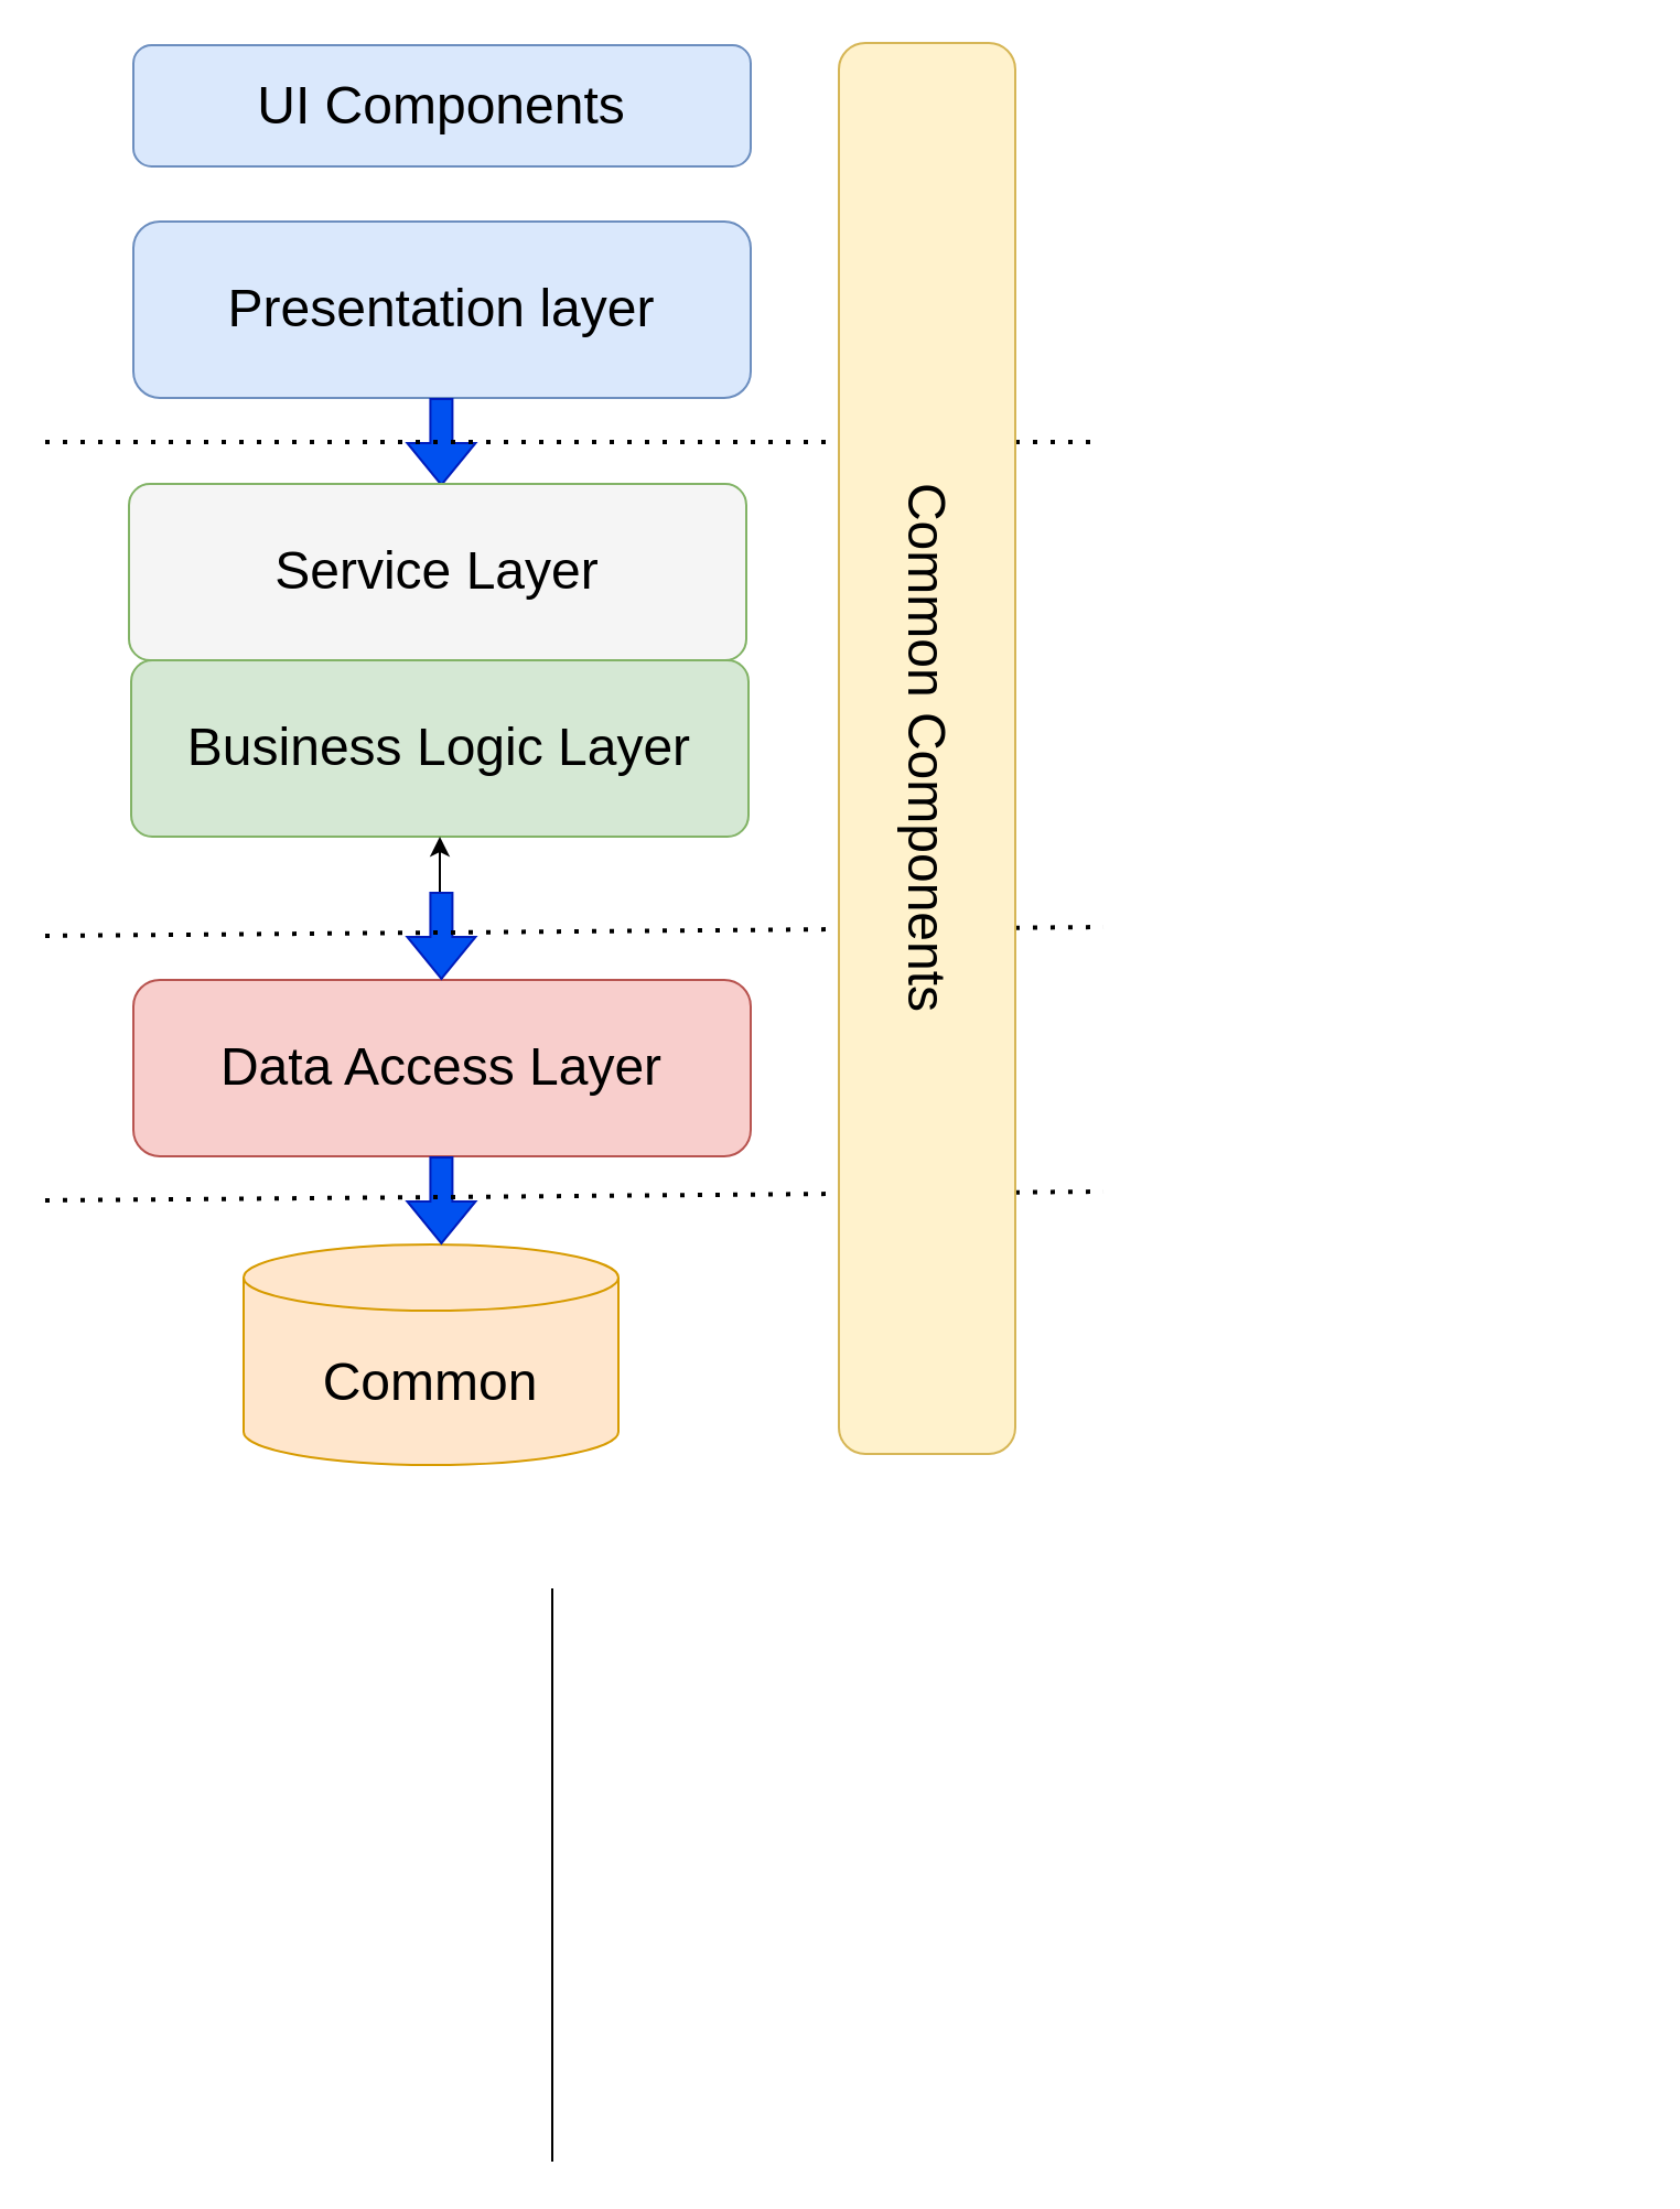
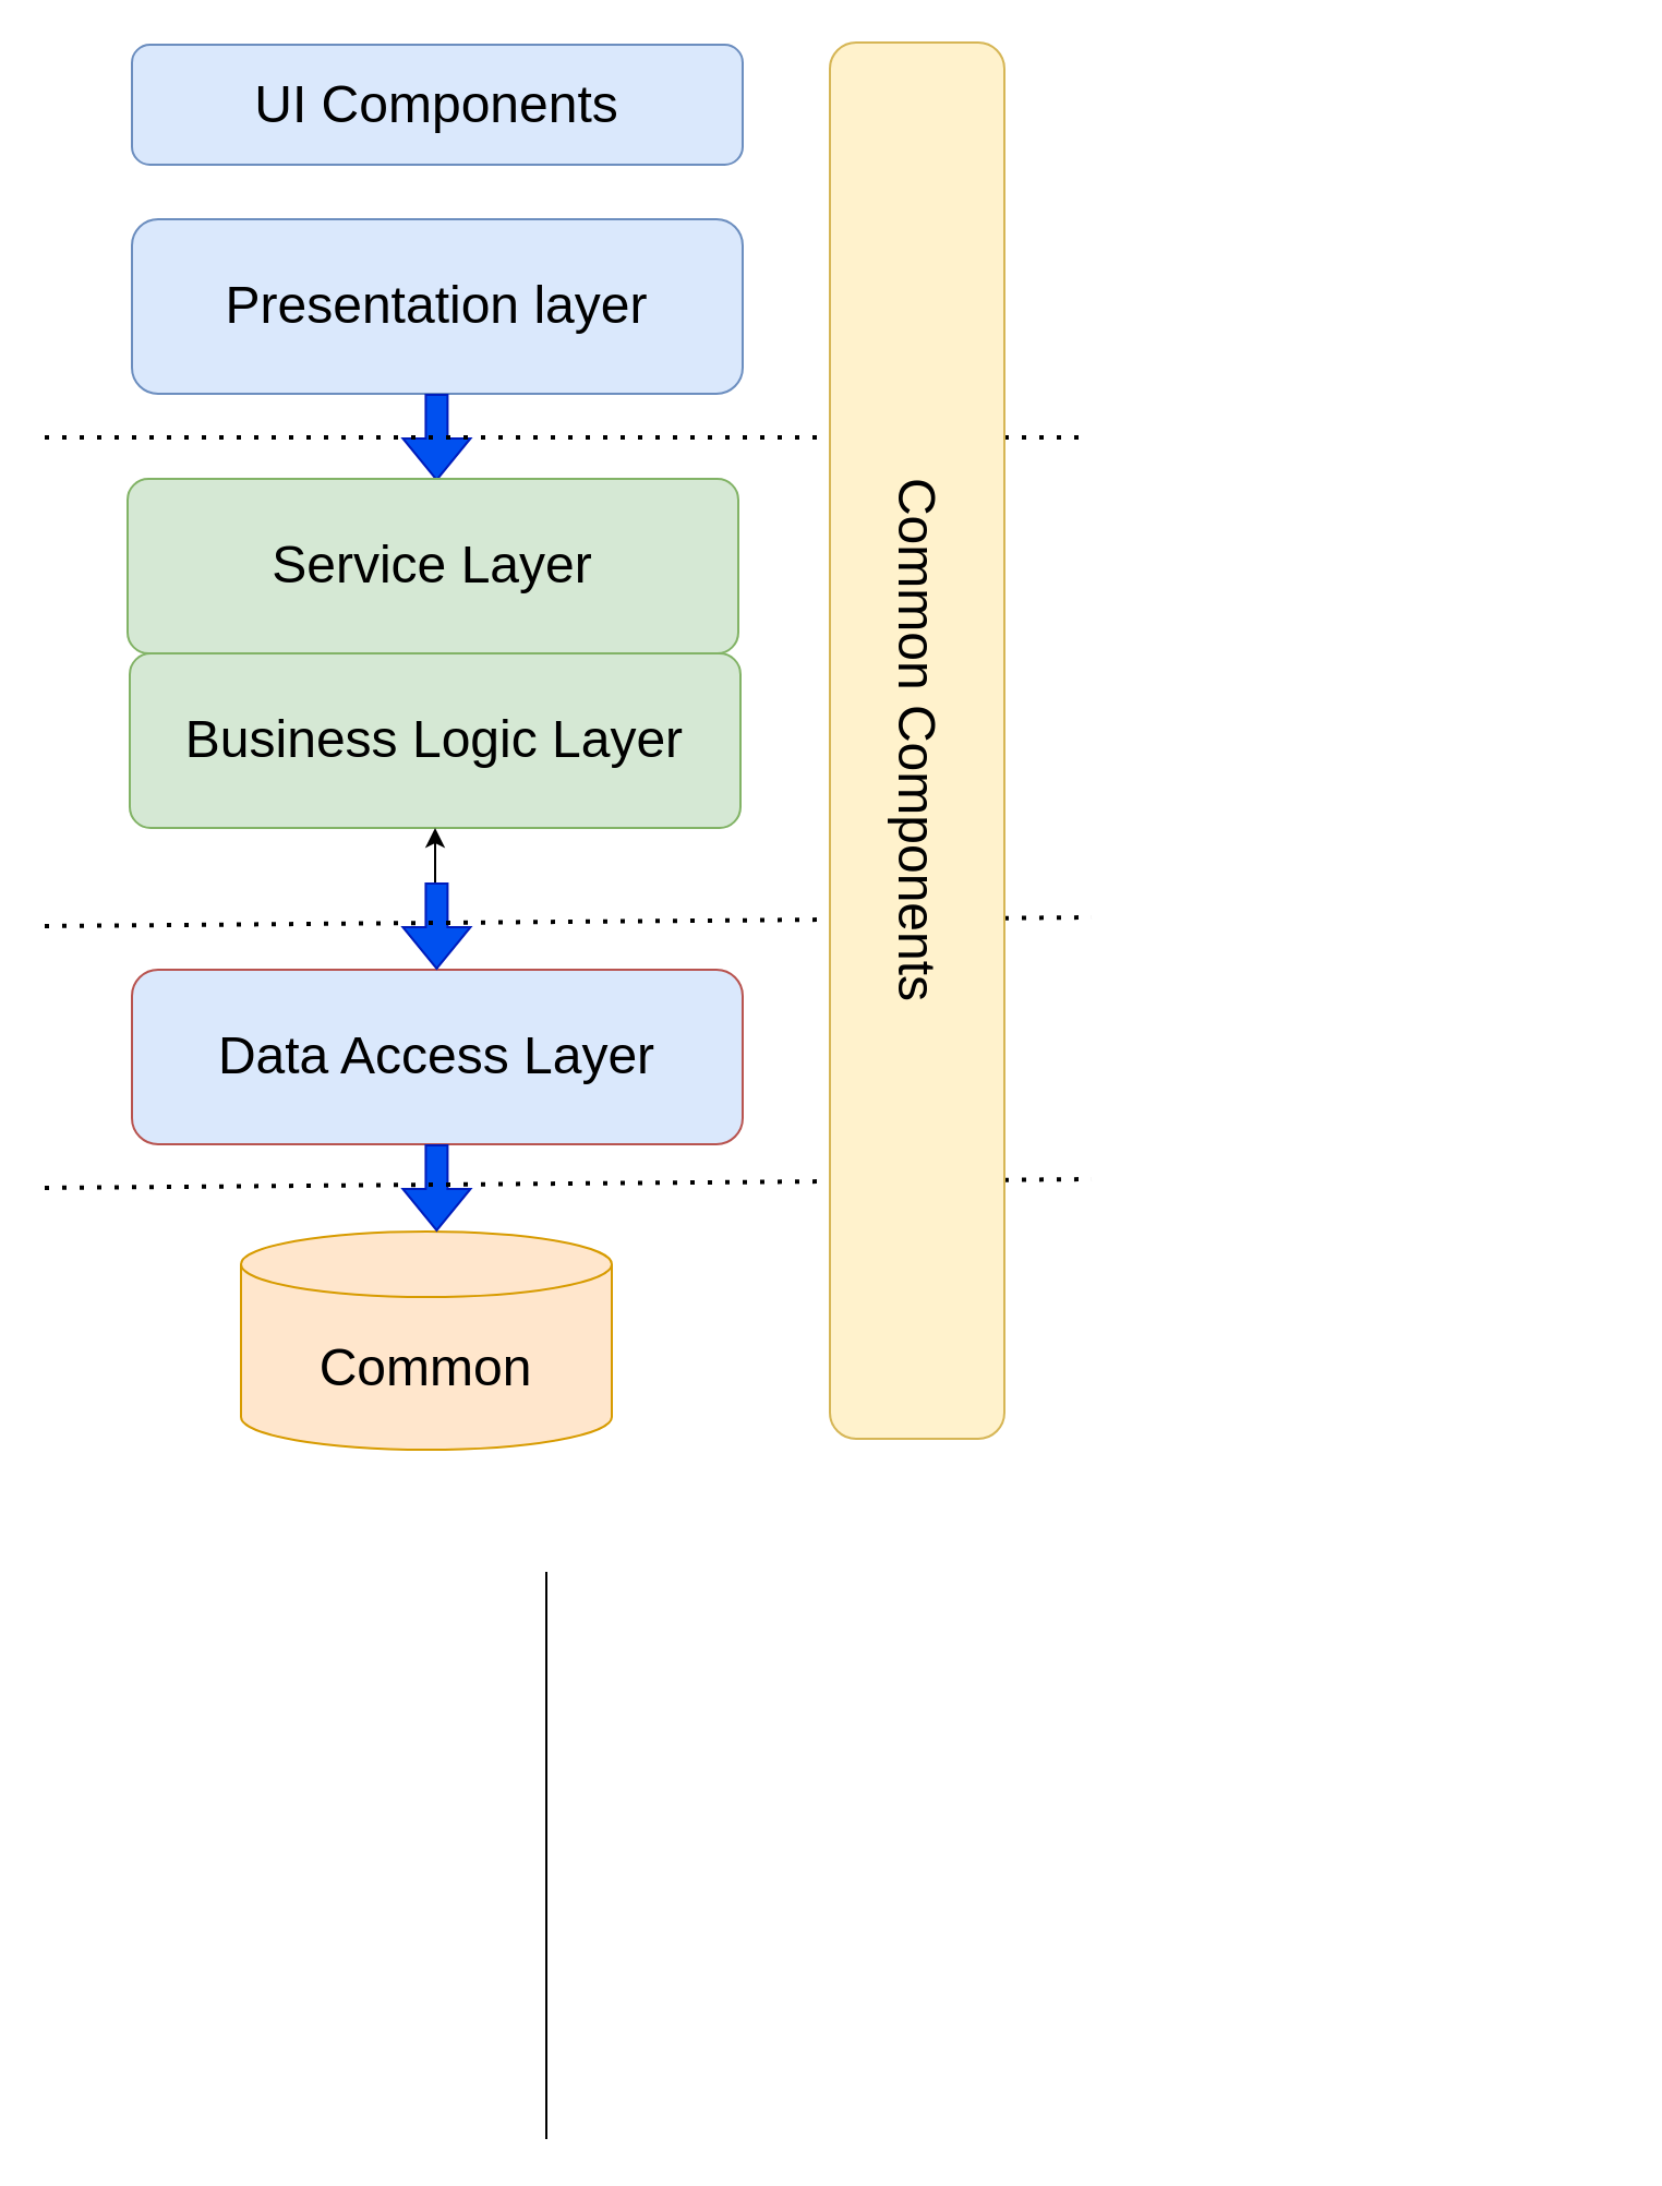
- <mxCell id="15" value="&lt;font style=&quot;font-size: 24px;&quot;&gt;Service Layer&lt;/font&gt;" style="rounded=1;whiteSpace=wrap;html=1;fillColor=#f5f5f5;strokeColor=#82b366;arcSize=12;" vertex="1" parent="1"><mxGeometry x="58" y="219" width="280" height="80" as="geometry" /></mxCell>
+ <mxCell id="15" value="&lt;font style=&quot;font-size: 24px;&quot;&gt;Service Layer&lt;/font&gt;" style="rounded=1;whiteSpace=wrap;html=1;fillColor=#d5e8d4;strokeColor=#82b366;arcSize=12;" vertex="1" parent="1"><mxGeometry x="58" y="219" width="280" height="80" as="geometry" /></mxCell>
- <mxCell id="6" value="&lt;font style=&quot;font-size: 24px;&quot;&gt;Data Access Layer&lt;/font&gt;" style="rounded=1;whiteSpace=wrap;html=1;fillColor=#f8cecc;strokeColor=#b85450;" parent="1" vertex="1"><mxGeometry x="60" y="444" width="280" height="80" as="geometry" /></mxCell>
+ <mxCell id="6" value="&lt;font style=&quot;font-size: 24px;&quot;&gt;Data Access Layer&lt;/font&gt;" style="rounded=1;whiteSpace=wrap;html=1;fillColor=#dae8fc;strokeColor=#b85450;" parent="1" vertex="1"><mxGeometry x="60" y="444" width="280" height="80" as="geometry" /></mxCell>
